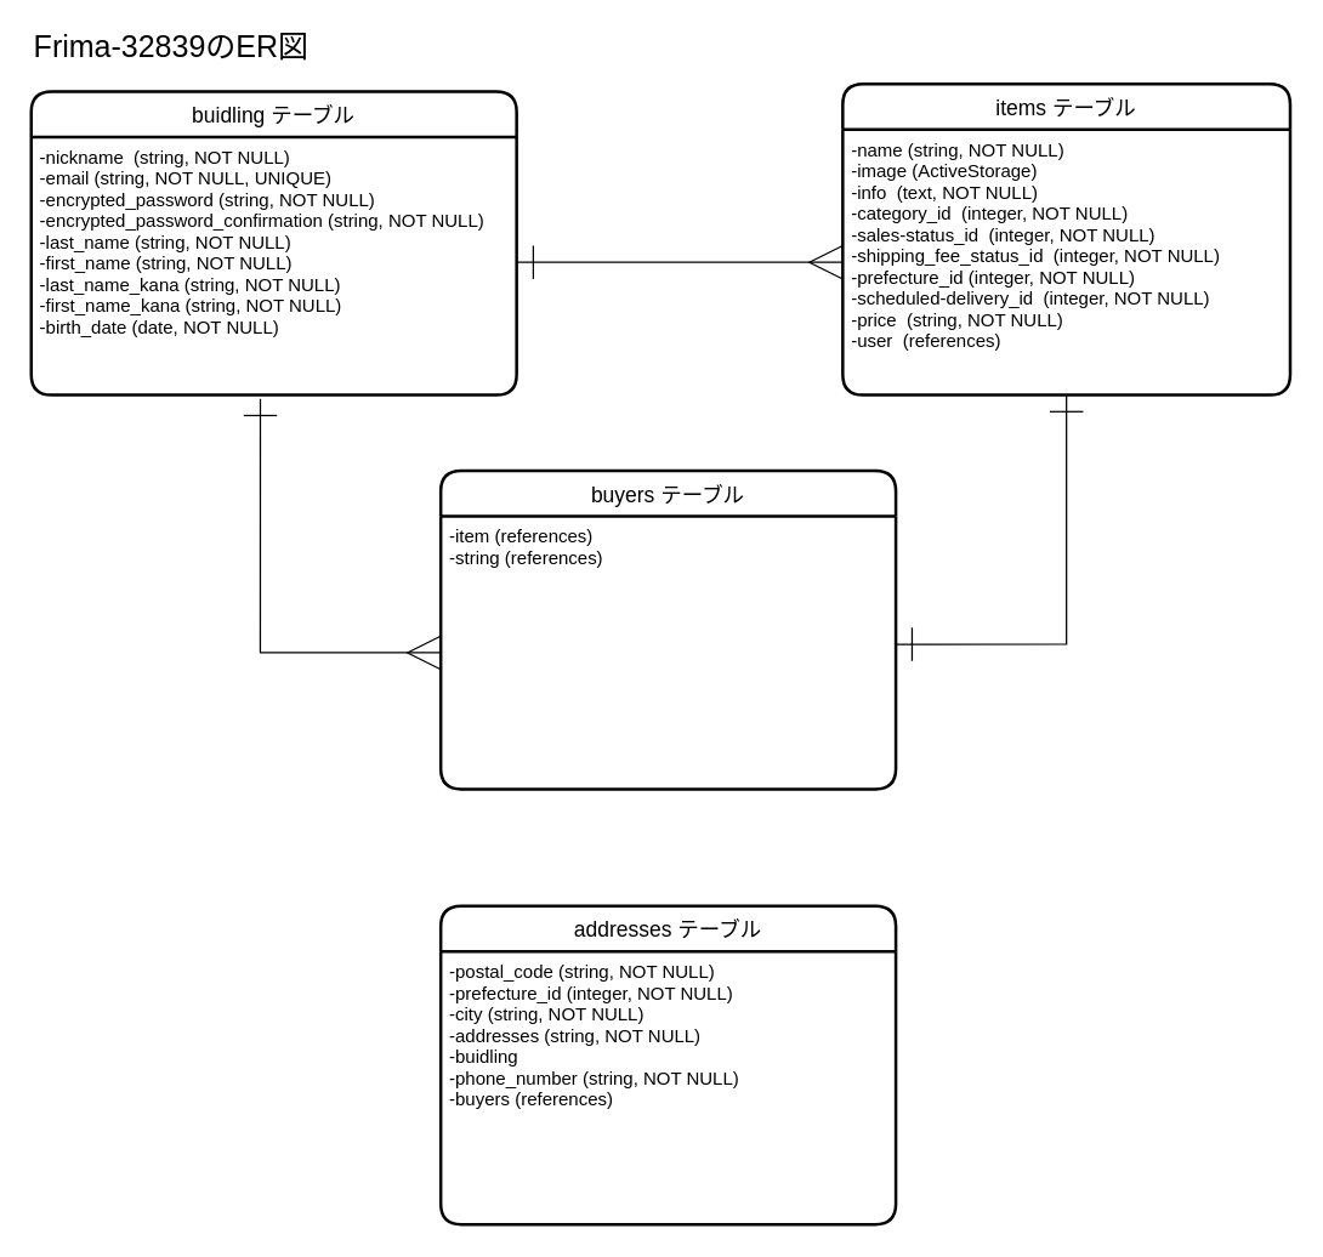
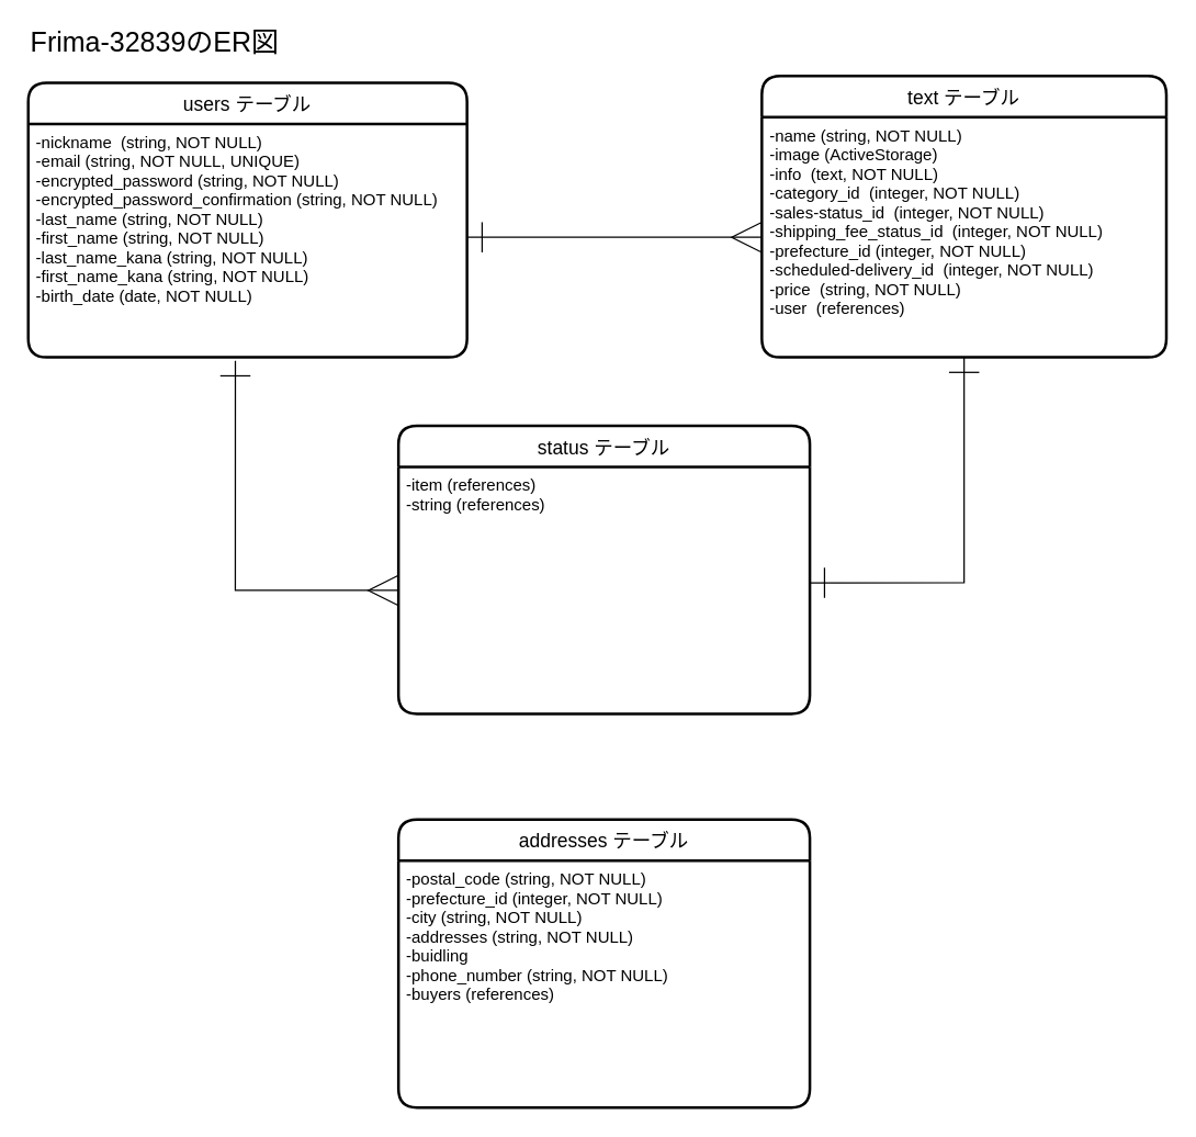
- <mxCell id="5" value="items テーブル" style="swimlane;childLayout=stackLayout;horizontal=1;startSize=30;horizontalStack=0;rounded=1;fontSize=14;fontStyle=0;strokeWidth=2;resizeParent=0;resizeLast=1;shadow=0;dashed=0;align=center;" parent="1" vertex="1"><mxGeometry x="555" y="55" width="295" height="205" as="geometry" /></mxCell>
+ <mxCell id="5" value="text テーブル" style="swimlane;childLayout=stackLayout;horizontal=1;startSize=30;horizontalStack=0;rounded=1;fontSize=14;fontStyle=0;strokeWidth=2;resizeParent=0;resizeLast=1;shadow=0;dashed=0;align=center;" parent="1" vertex="1"><mxGeometry x="555" y="55" width="295" height="205" as="geometry" /></mxCell>
- <mxCell id="2" value="buidling テーブル" style="swimlane;childLayout=stackLayout;horizontal=1;startSize=30;horizontalStack=0;rounded=1;fontSize=14;fontStyle=0;strokeWidth=2;resizeParent=0;resizeLast=1;shadow=0;dashed=0;align=center;" parent="1" vertex="1"><mxGeometry x="20" y="60" width="320" height="200" as="geometry" /></mxCell>
+ <mxCell id="2" value="users テーブル" style="swimlane;childLayout=stackLayout;horizontal=1;startSize=30;horizontalStack=0;rounded=1;fontSize=14;fontStyle=0;strokeWidth=2;resizeParent=0;resizeLast=1;shadow=0;dashed=0;align=center;" parent="1" vertex="1"><mxGeometry x="20" y="60" width="320" height="200" as="geometry" /></mxCell>
- <mxCell id="8" value="buyers テーブル" style="swimlane;childLayout=stackLayout;horizontal=1;startSize=30;horizontalStack=0;rounded=1;fontSize=14;fontStyle=0;strokeWidth=2;resizeParent=0;resizeLast=1;shadow=0;dashed=0;align=center;" parent="1" vertex="1"><mxGeometry x="290" y="310" width="300" height="210" as="geometry" /></mxCell>
+ <mxCell id="8" value="status テーブル" style="swimlane;childLayout=stackLayout;horizontal=1;startSize=30;horizontalStack=0;rounded=1;fontSize=14;fontStyle=0;strokeWidth=2;resizeParent=0;resizeLast=1;shadow=0;dashed=0;align=center;" parent="1" vertex="1"><mxGeometry x="290" y="310" width="300" height="210" as="geometry" /></mxCell>
